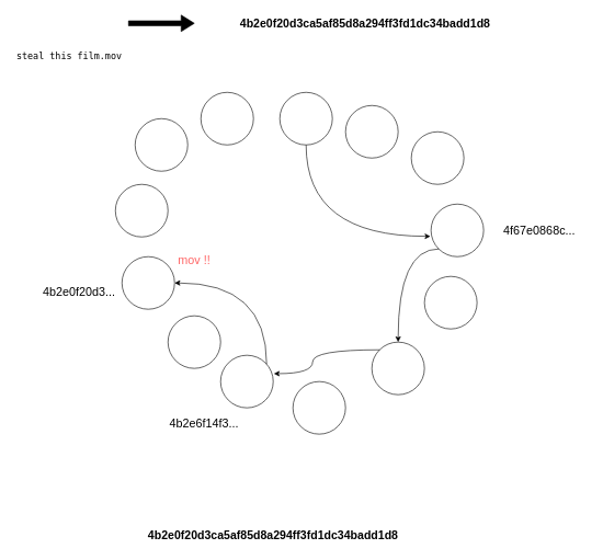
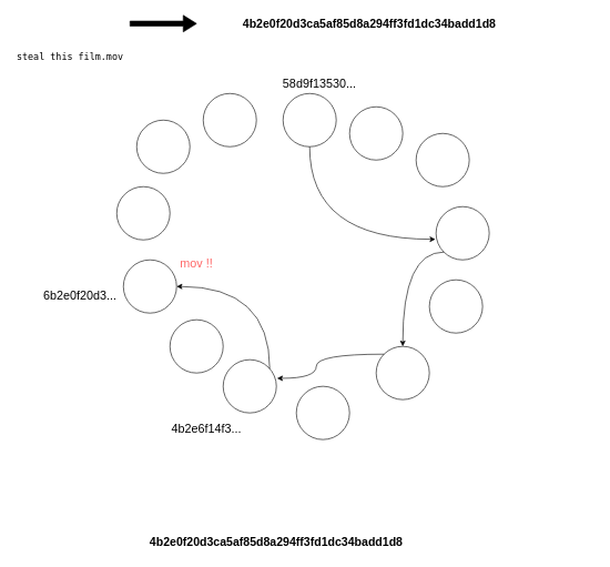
+ <mxCell id="21" value="&lt;font style=&quot;font-size: 18px&quot;&gt;58d9f13530...&lt;/font&gt;" style="text;html=1;strokeColor=none;fillColor=none;align=center;verticalAlign=middle;whiteSpace=wrap;rounded=0;" vertex="1" parent="1"><mxGeometry x="405" y="110" width="150" height="30" as="geometry" /></mxCell>
- <mxCell id="22" value="&lt;font style=&quot;font-size: 18px&quot;&gt;4f67e0868c...&lt;/font&gt;" style="text;html=1;strokeColor=none;fillColor=none;align=center;verticalAlign=middle;whiteSpace=wrap;rounded=0;" vertex="1" parent="1"><mxGeometry x="745" y="335" width="150" height="30" as="geometry" /></mxCell>
- <mxCell id="23" value="&lt;font style=&quot;font-size: 18px&quot;&gt;4b2e0f20d3...&lt;/font&gt;" style="text;html=1;strokeColor=none;fillColor=none;align=center;verticalAlign=middle;whiteSpace=wrap;rounded=0;" vertex="1" parent="1"><mxGeometry x="45" y="430" width="150" height="30" as="geometry" /></mxCell>
+ <mxCell id="23" value="&lt;font style=&quot;font-size: 18px&quot;&gt;6b2e0f20d3...&lt;/font&gt;" style="text;html=1;strokeColor=none;fillColor=none;align=center;verticalAlign=middle;whiteSpace=wrap;rounded=0;" vertex="1" parent="1"><mxGeometry x="45" y="430" width="150" height="30" as="geometry" /></mxCell>
